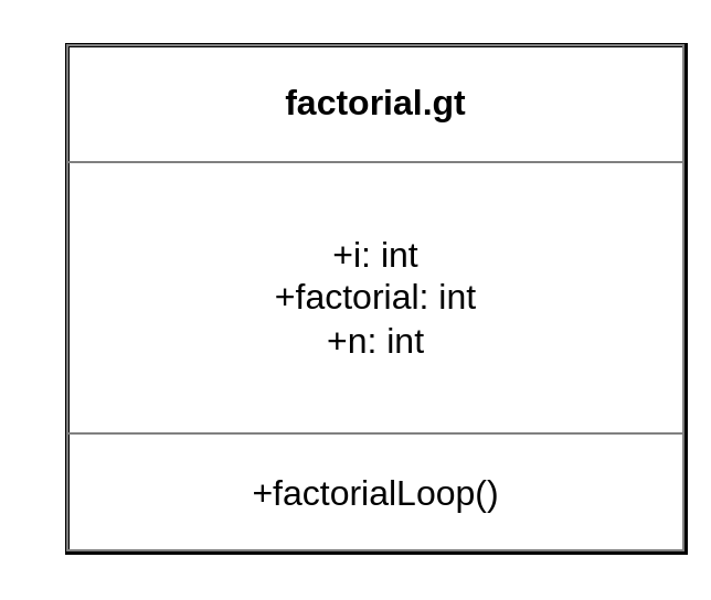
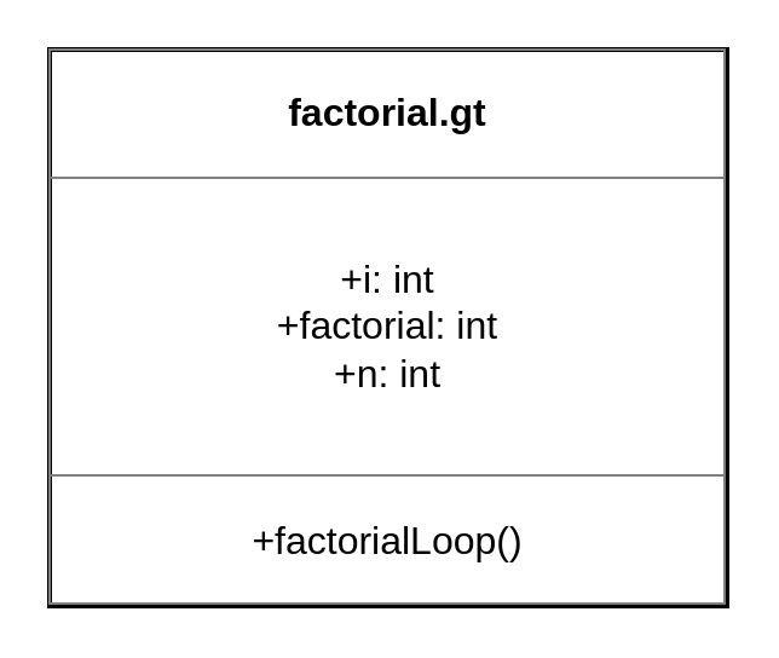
- <mxCell id="2" value="&lt;table border=&quot;1&quot; width=&quot;100%&quot; height=&quot;100%&quot; cellpadding=&quot;4&quot; style=&quot;width: 100%; height: 100%; border-collapse: collapse; font-size: 16px;&quot;&gt;&lt;tbody&gt;&lt;tr&gt;&lt;th align=&quot;center&quot;&gt;&lt;font style=&quot;font-size: 16px;&quot;&gt;factorial.gt&lt;/font&gt;&lt;/th&gt;&lt;/tr&gt;&lt;tr&gt;&lt;td align=&quot;center&quot;&gt;+i: int&lt;br&gt;+factorial: int&lt;br&gt;+n: int&lt;/td&gt;&lt;/tr&gt;&lt;tr&gt;&lt;td align=&quot;center&quot;&gt;+factorialLoop()&lt;/td&gt;&lt;/tr&gt;&lt;/tbody&gt;&lt;/table&gt;" style="text;html=1;whiteSpace=wrap;strokeColor=default;fillColor=default;overflow=fill;strokeWidth=2;" vertex="1" parent="1"><mxGeometry x="30" y="20" width="280" height="230" as="geometry" /></mxCell>
+ <mxCell id="2" value="&lt;table border=&quot;1&quot; width=&quot;100%&quot; height=&quot;100%&quot; cellpadding=&quot;4&quot; style=&quot;width: 100%; height: 100%; border-collapse: collapse; font-size: 16px;&quot;&gt;&lt;tbody&gt;&lt;tr&gt;&lt;th align=&quot;center&quot;&gt;&lt;font style=&quot;font-size: 16px;&quot;&gt;factorial.gt&lt;/font&gt;&lt;/th&gt;&lt;/tr&gt;&lt;tr&gt;&lt;td align=&quot;center&quot;&gt;+i: int&lt;br&gt;+factorial: int&lt;br&gt;+n: int&lt;/td&gt;&lt;/tr&gt;&lt;tr&gt;&lt;td align=&quot;center&quot;&gt;+factorialLoop()&lt;/td&gt;&lt;/tr&gt;&lt;/tbody&gt;&lt;/table&gt;" style="text;html=1;whiteSpace=wrap;strokeColor=default;fillColor=default;overflow=fill;strokeWidth=2;" vertex="1" parent="1"><mxGeometry x="20" y="20" width="280" height="230" as="geometry" /></mxCell>
